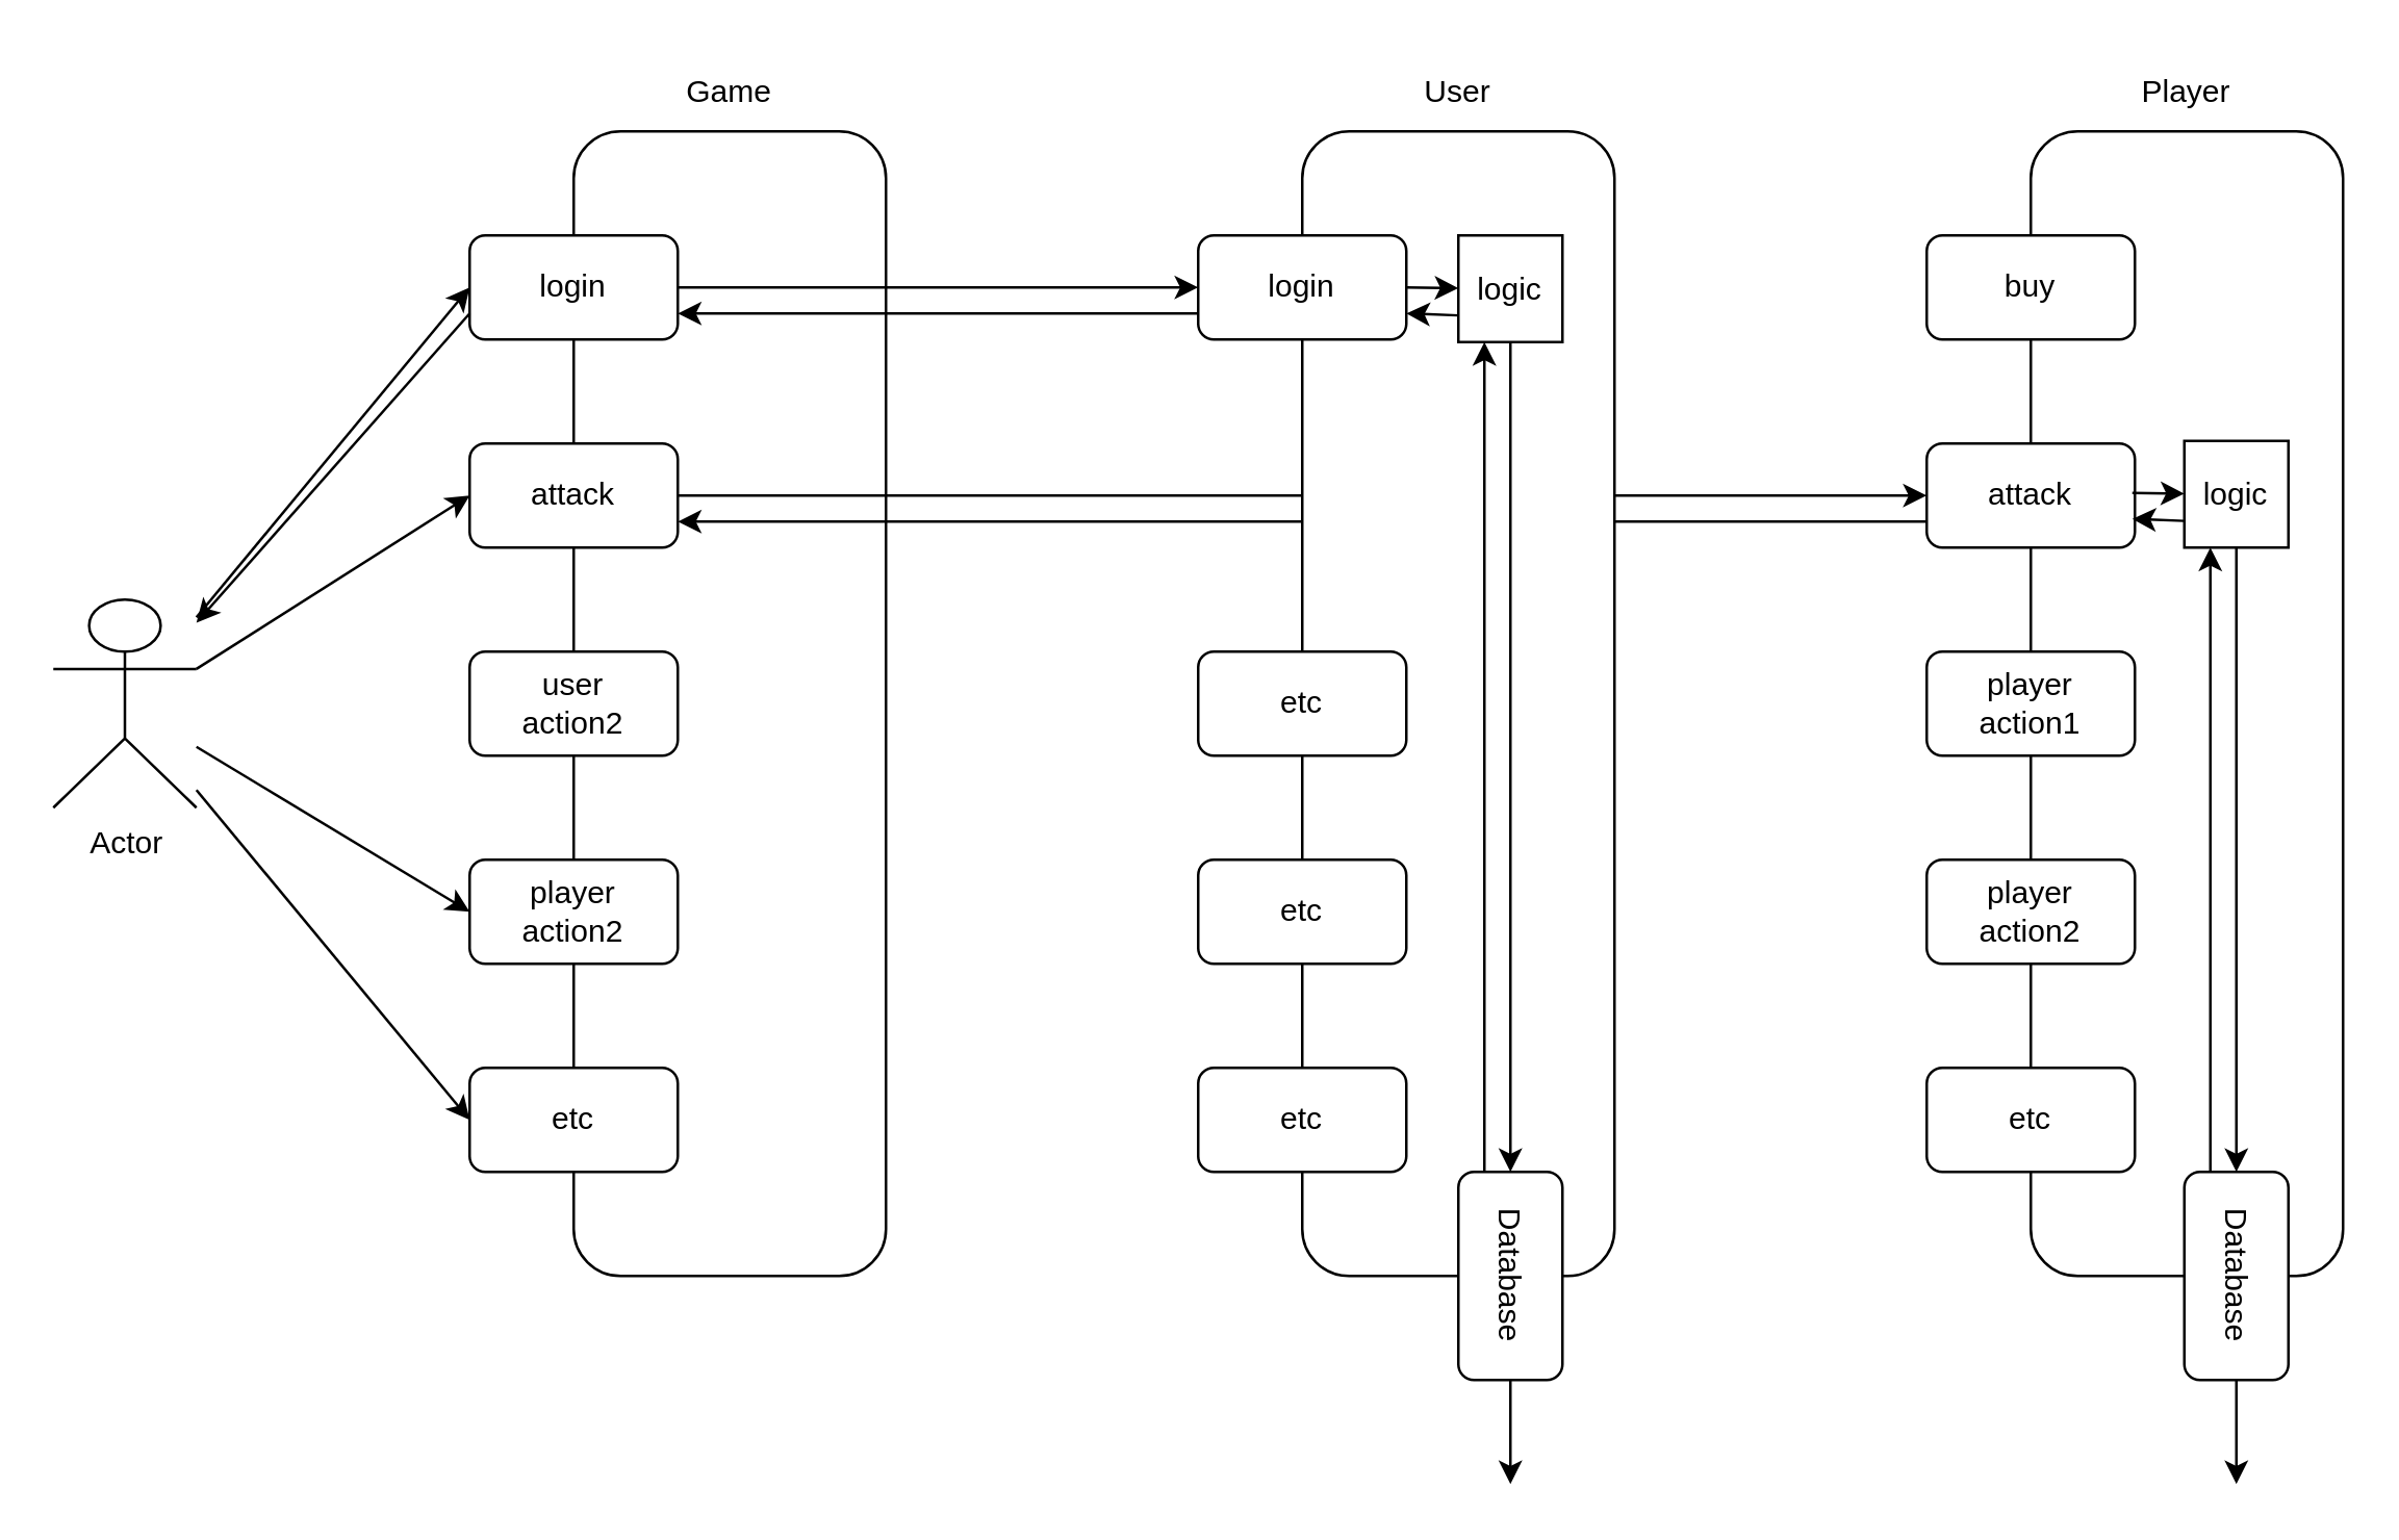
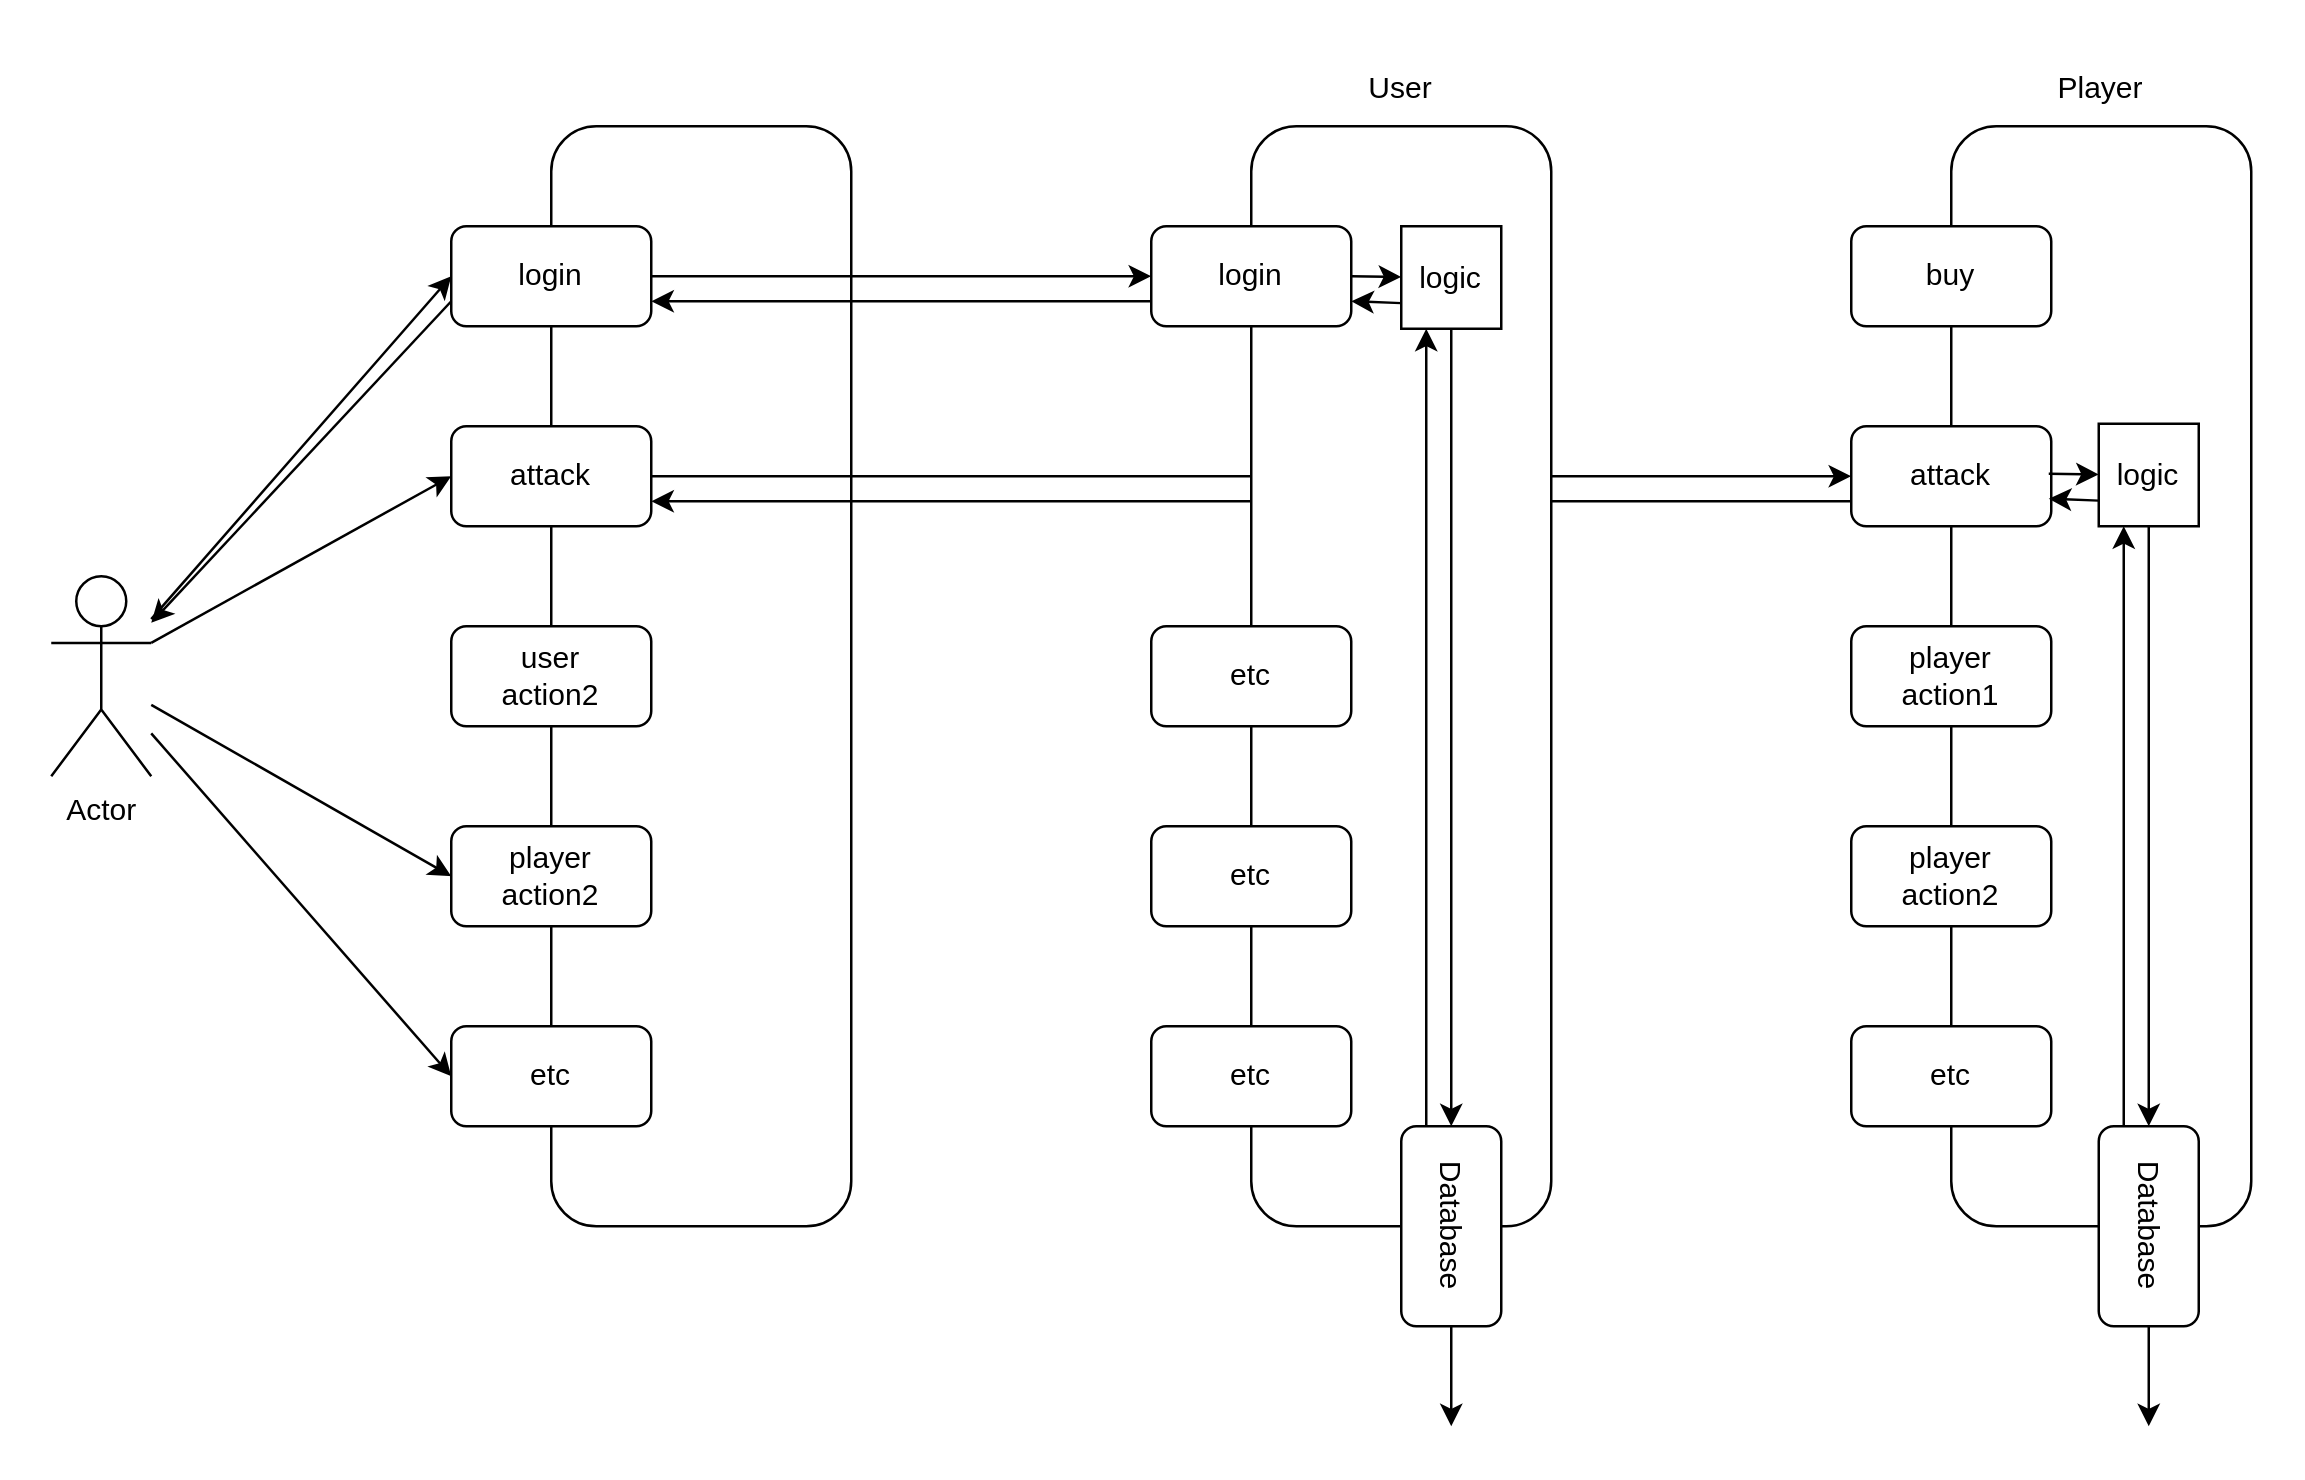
- <mxCell id="12" value="Game" style="text;html=1;strokeColor=none;fillColor=none;align=center;verticalAlign=middle;whiteSpace=wrap;rounded=0;" vertex="1" parent="1"><mxGeometry x="250" y="20" width="60" height="30" as="geometry" /></mxCell>
- <mxCell id="6" value="Actor" style="shape=umlActor;verticalLabelPosition=bottom;verticalAlign=top;html=1;outlineConnect=0;" vertex="1" parent="1"><mxGeometry x="20" y="230" width="55" height="80" as="geometry" /></mxCell>
+ <mxCell id="6" value="Actor" style="shape=umlActor;verticalLabelPosition=bottom;verticalAlign=top;html=1;outlineConnect=0;" vertex="1" parent="1"><mxGeometry x="20" y="230" width="40" height="80" as="geometry" /></mxCell>
